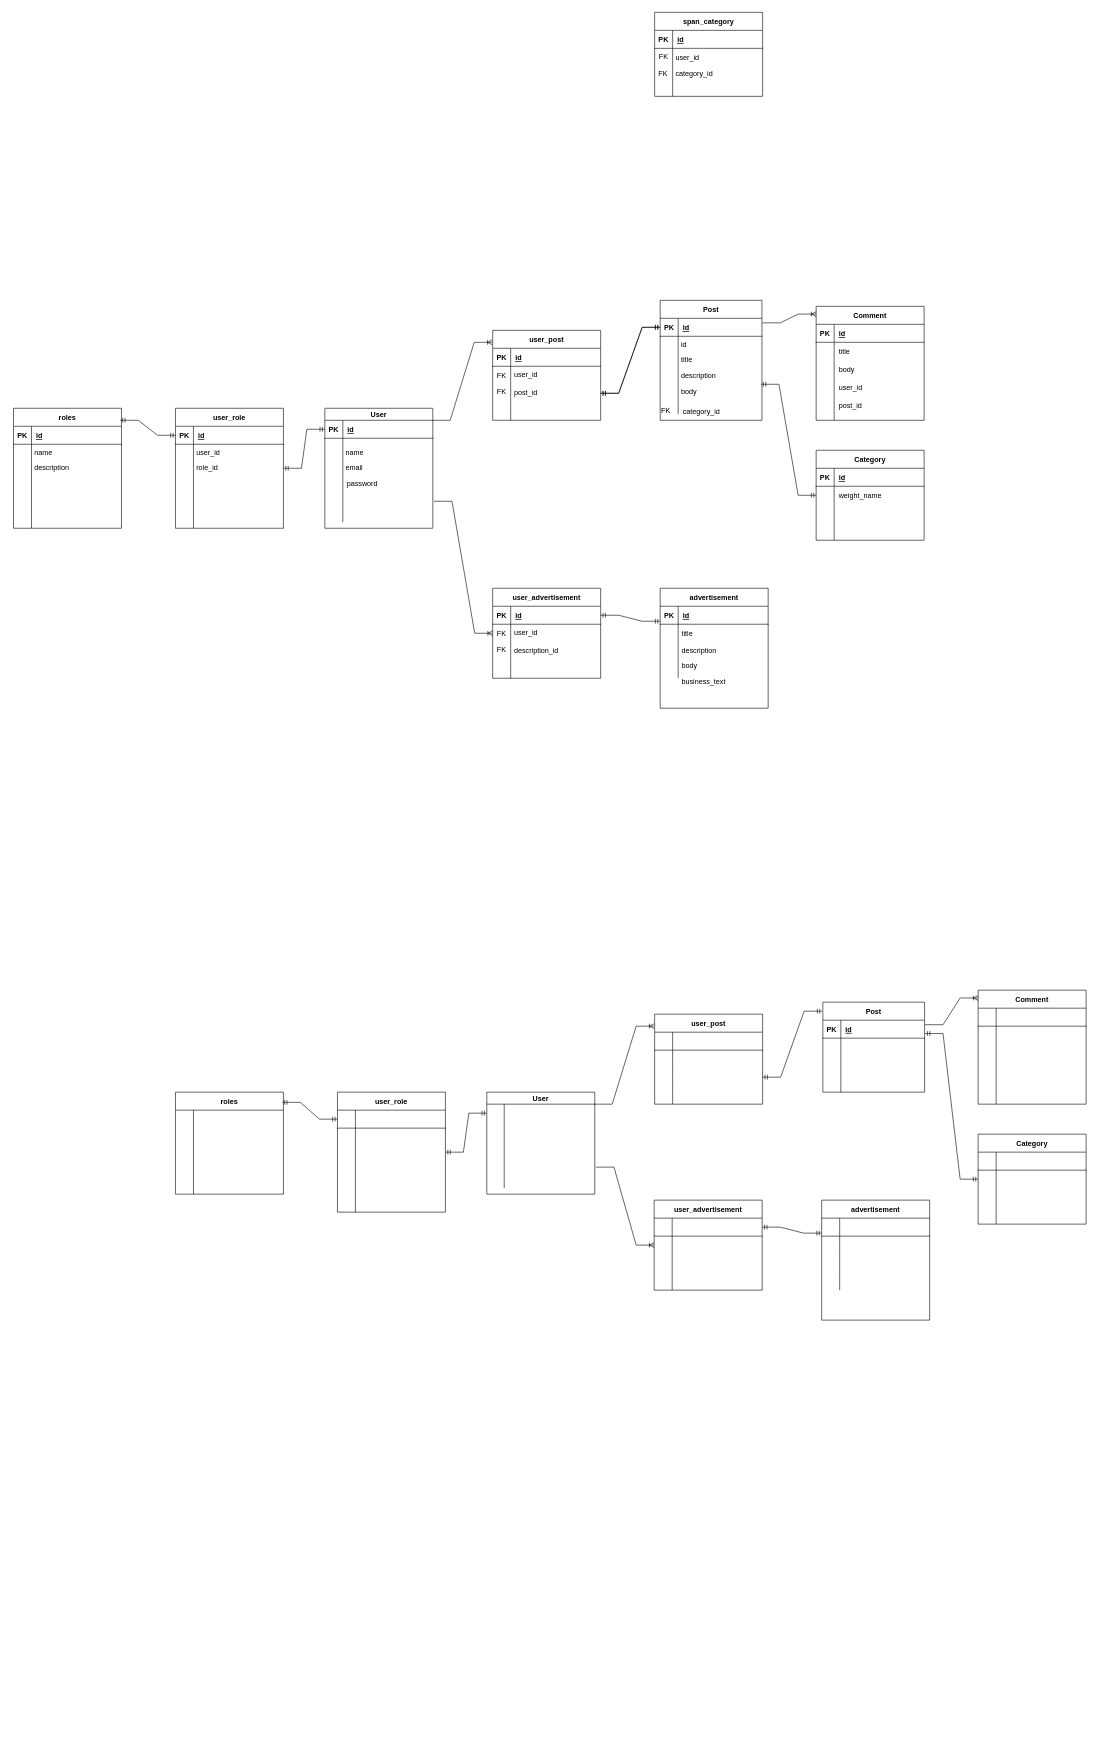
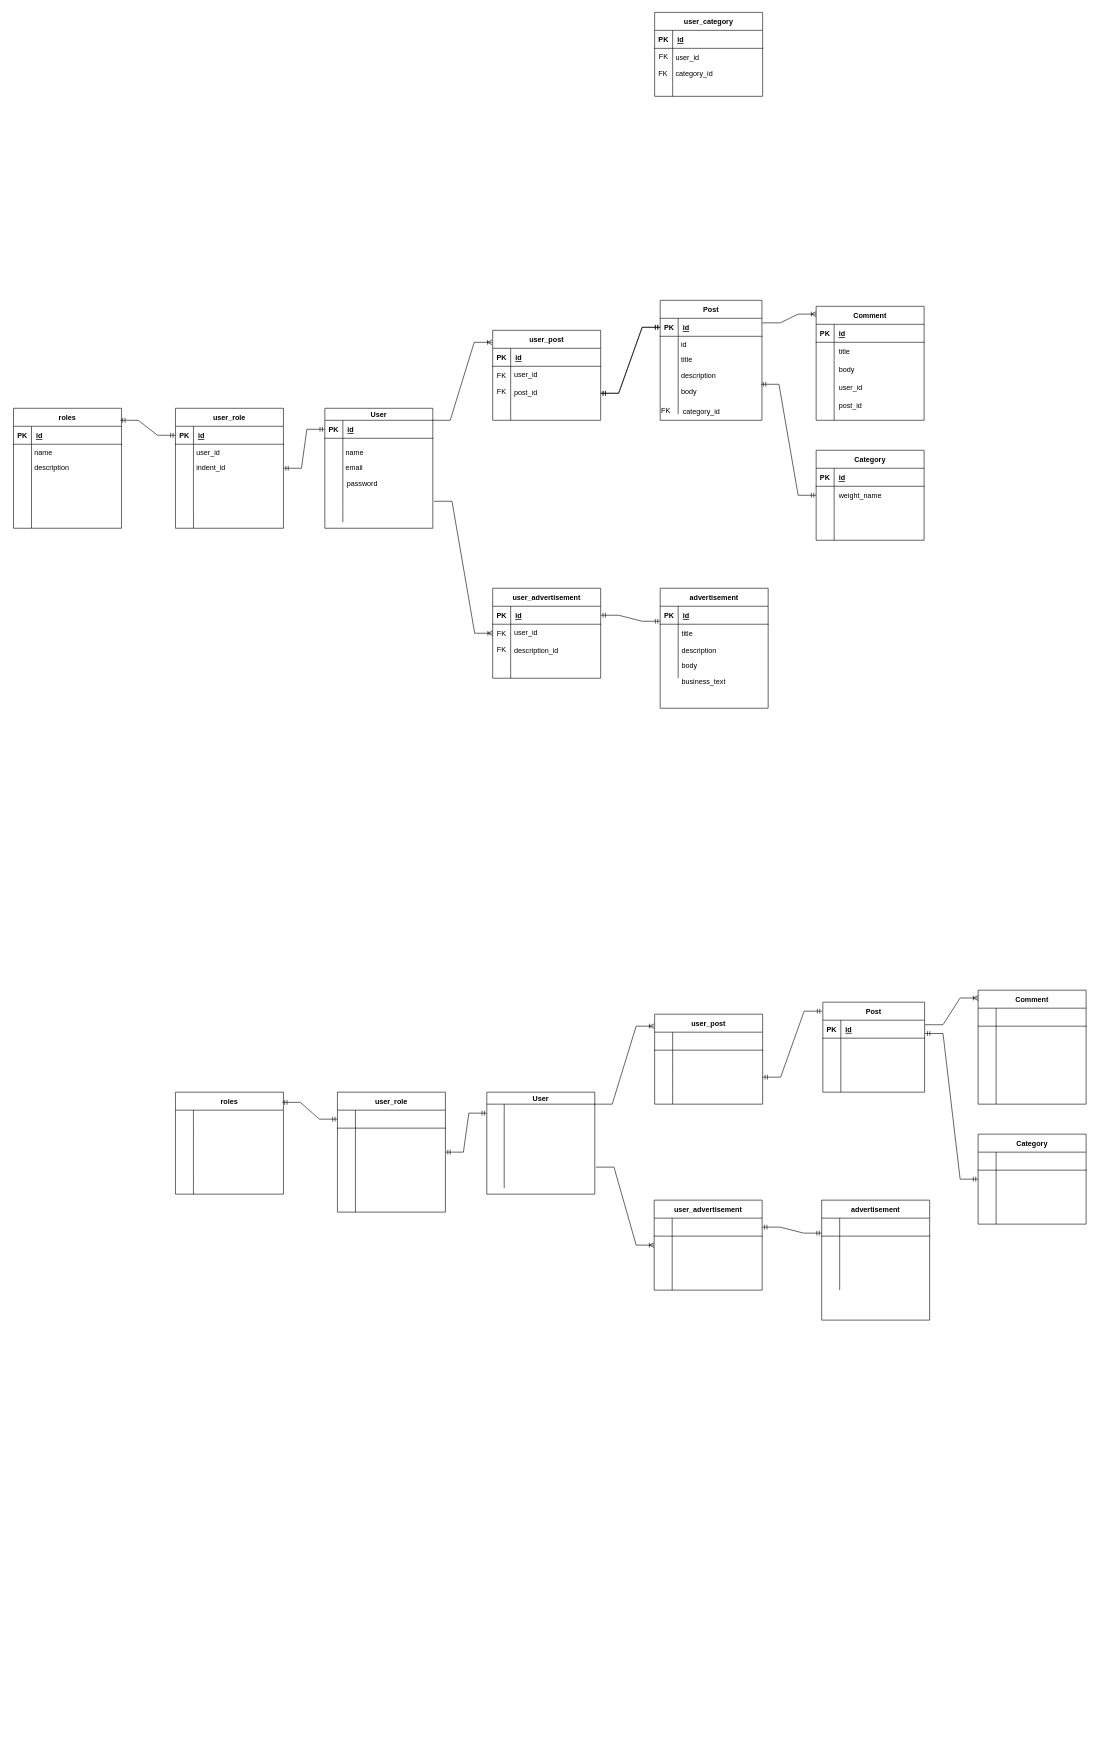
- <mxCell id="73" value="span_category" style="shape=table;startSize=30;container=1;collapsible=1;childLayout=tableLayout;fixedRows=1;rowLines=0;fontStyle=1;align=center;resizeLast=1;" parent="1" vertex="1"><mxGeometry x="1090.79" y="20" width="180" height="140" as="geometry" /></mxCell>
+ <mxCell id="73" value="user_category" style="shape=table;startSize=30;container=1;collapsible=1;childLayout=tableLayout;fixedRows=1;rowLines=0;fontStyle=1;align=center;resizeLast=1;" parent="1" vertex="1"><mxGeometry x="1090.79" y="20" width="180" height="140" as="geometry" /></mxCell>
- <mxCell id="126" value="role_id" style="text;align=left;verticalAlign=top;spacingLeft=4;spacingRight=4;overflow=hidden;rotatable=0;points=[[0,0.5],[1,0.5]];portConstraint=eastwest;rounded=0;shadow=0;html=0;" parent="111" vertex="1"><mxGeometry x="31" y="86" width="149.0" height="26" as="geometry" /></mxCell>
+ <mxCell id="126" value="indent_id" style="text;align=left;verticalAlign=top;spacingLeft=4;spacingRight=4;overflow=hidden;rotatable=0;points=[[0,0.5],[1,0.5]];portConstraint=eastwest;rounded=0;shadow=0;html=0;" parent="111" vertex="1"><mxGeometry x="31" y="86" width="149.0" height="26" as="geometry" /></mxCell>
